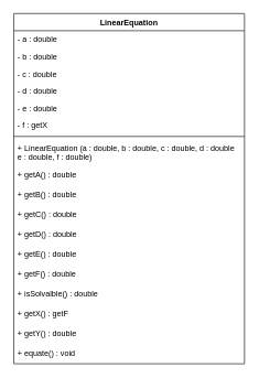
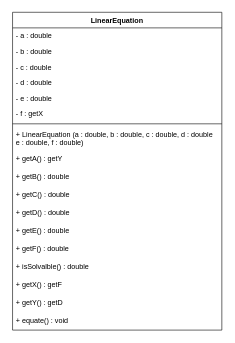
- <mxCell id="11" value="+ getA() : double" style="text;strokeColor=none;fillColor=none;align=left;verticalAlign=top;spacingLeft=4;spacingRight=4;overflow=hidden;rotatable=0;points=[[0,0.5],[1,0.5]];portConstraint=eastwest;" parent="2" vertex="1"><mxGeometry y="230" width="349" height="30" as="geometry" /></mxCell>
+ <mxCell id="11" value="+ getA() : getY" style="text;strokeColor=none;fillColor=none;align=left;verticalAlign=top;spacingLeft=4;spacingRight=4;overflow=hidden;rotatable=0;points=[[0,0.5],[1,0.5]];portConstraint=eastwest;" parent="2" vertex="1"><mxGeometry y="230" width="349" height="30" as="geometry" /></mxCell>
- <mxCell id="19" value="+ getY() : double" style="text;strokeColor=none;fillColor=none;align=left;verticalAlign=top;spacingLeft=4;spacingRight=4;overflow=hidden;rotatable=0;points=[[0,0.5],[1,0.5]];portConstraint=eastwest;" parent="2" vertex="1"><mxGeometry y="470" width="349" height="30" as="geometry" /></mxCell>
+ <mxCell id="19" value="+ getY() : getD" style="text;strokeColor=none;fillColor=none;align=left;verticalAlign=top;spacingLeft=4;spacingRight=4;overflow=hidden;rotatable=0;points=[[0,0.5],[1,0.5]];portConstraint=eastwest;" parent="2" vertex="1"><mxGeometry y="470" width="349" height="30" as="geometry" /></mxCell>
